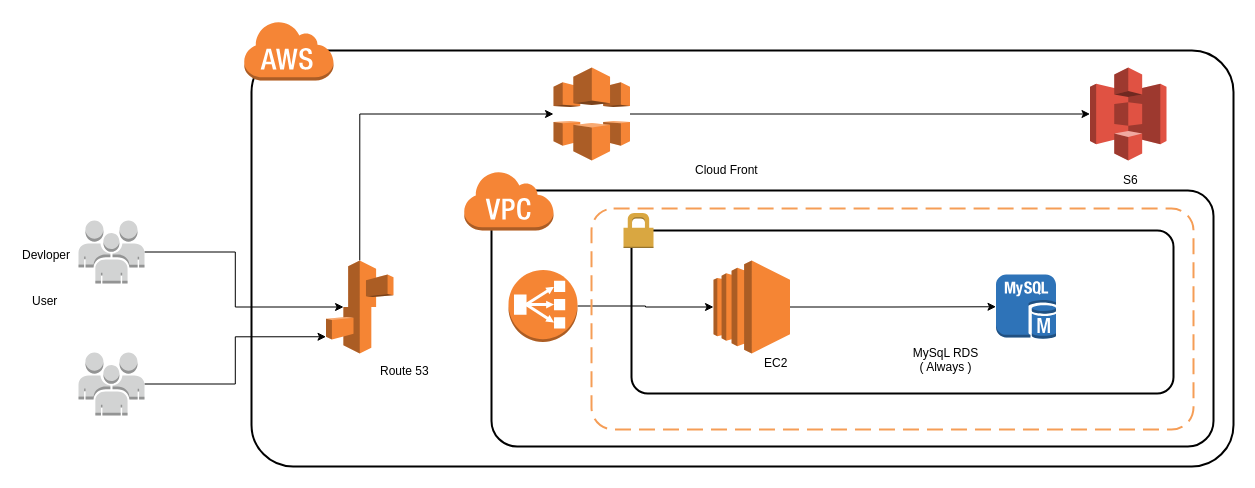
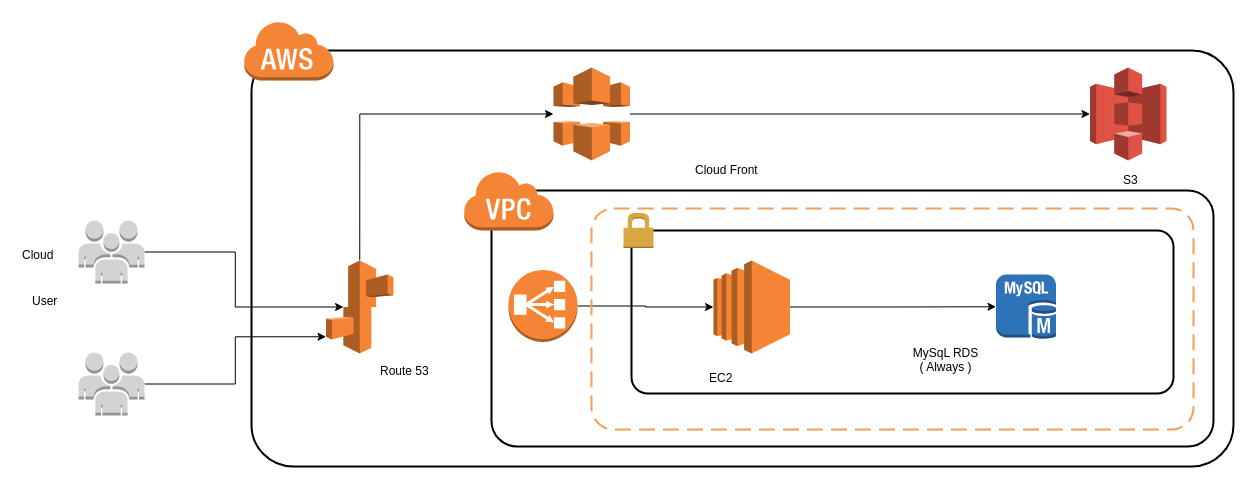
- <mxCell id="27" value="S6" style="text;html=1;resizable=0;points=[];autosize=1;align=left;verticalAlign=top;spacingTop=-4;" vertex="1" parent="1"><mxGeometry x="1121" y="170" width="30" height="20" as="geometry" /></mxCell>
+ <mxCell id="27" value="S3" style="text;html=1;resizable=0;points=[];autosize=1;align=left;verticalAlign=top;spacingTop=-4;" vertex="1" parent="1"><mxGeometry x="1121" y="170" width="30" height="20" as="geometry" /></mxCell>
- <mxCell id="23" value="Devloper" style="text;html=1;resizable=0;points=[];autosize=1;align=left;verticalAlign=top;spacingTop=-4;" vertex="1" parent="1"><mxGeometry x="20" y="245" width="60" height="20" as="geometry" /></mxCell>
+ <mxCell id="23" value="Cloud" style="text;html=1;resizable=0;points=[];autosize=1;align=left;verticalAlign=top;spacingTop=-4;" vertex="1" parent="1"><mxGeometry x="20" y="245" width="60" height="20" as="geometry" /></mxCell>
- <mxCell id="28" value="EC2" style="text;html=1;resizable=0;points=[];autosize=1;align=left;verticalAlign=top;spacingTop=-4;" vertex="1" parent="1"><mxGeometry x="761.5" y="353" width="40" height="20" as="geometry" /></mxCell>
+ <mxCell id="28" value="EC2" style="text;html=1;resizable=0;points=[];autosize=1;align=left;verticalAlign=top;spacingTop=-4;" vertex="1" parent="1"><mxGeometry x="706.5" y="368" width="40" height="20" as="geometry" /></mxCell>
